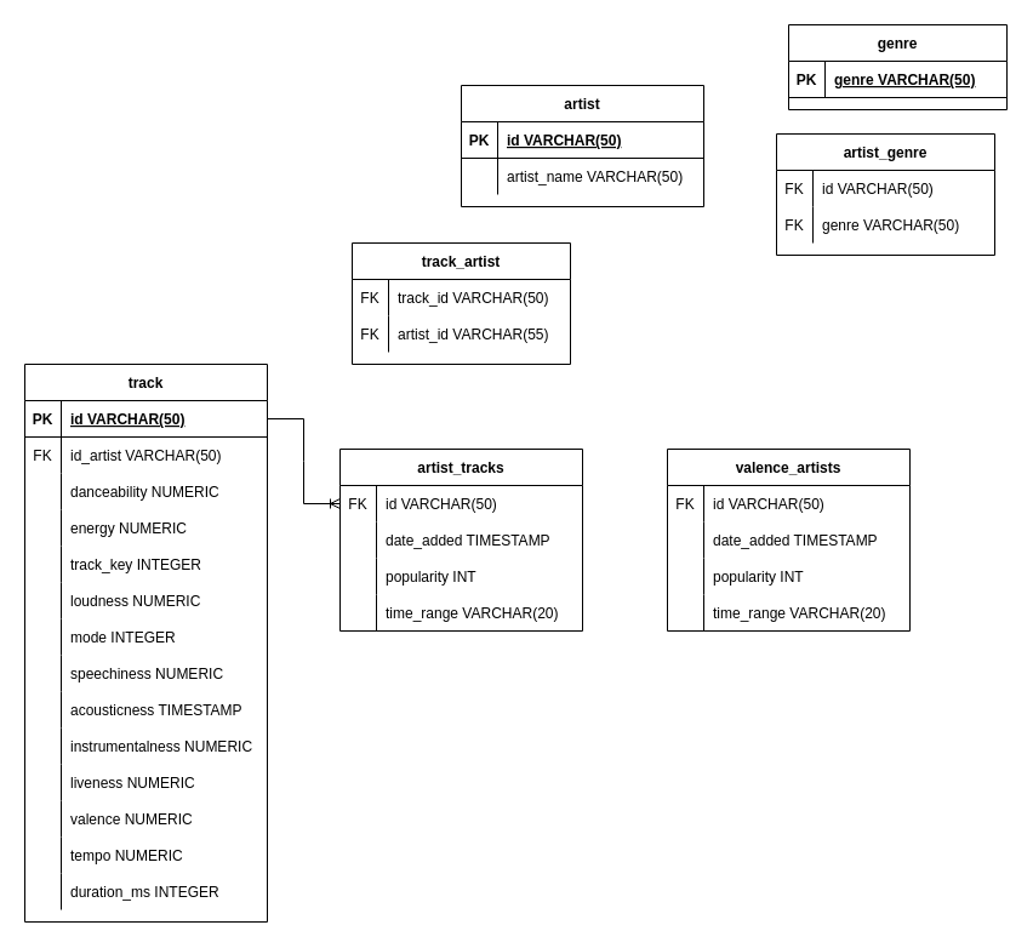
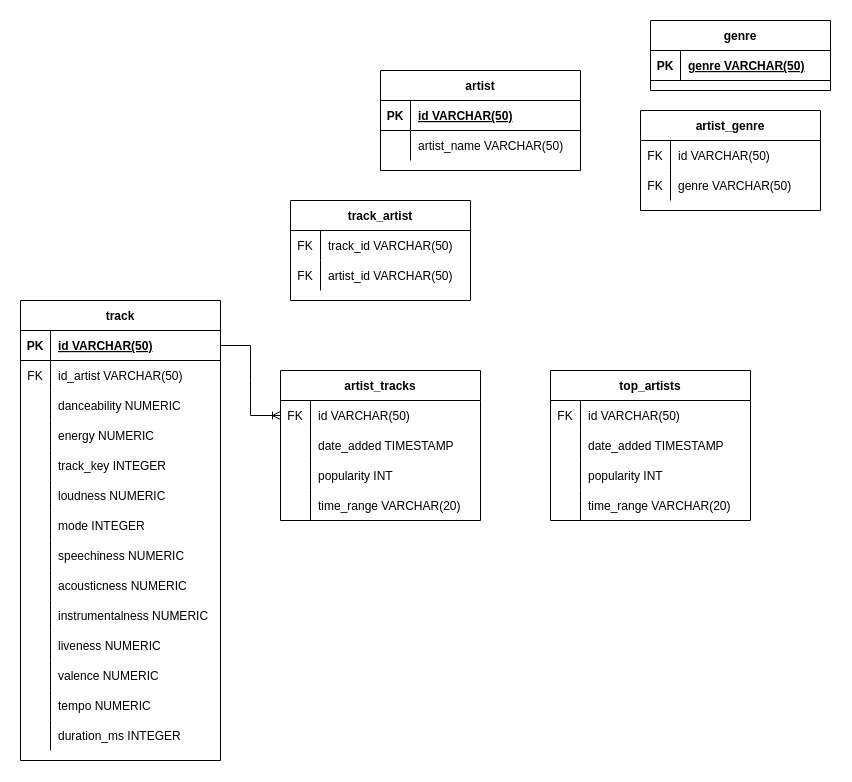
- <mxCell id="84" value="artist_id VARCHAR(55)" style="shape=partialRectangle;connectable=0;fillColor=none;top=0;left=0;bottom=0;right=0;align=left;spacingLeft=6;fontStyle=0;overflow=hidden;" vertex="1" parent="82"><mxGeometry x="30" width="150" height="30" as="geometry"><mxRectangle width="150" height="30" as="alternateBounds" /></mxGeometry></mxCell>
+ <mxCell id="84" value="artist_id VARCHAR(50)" style="shape=partialRectangle;connectable=0;fillColor=none;top=0;left=0;bottom=0;right=0;align=left;spacingLeft=6;fontStyle=0;overflow=hidden;" vertex="1" parent="82"><mxGeometry x="30" width="150" height="30" as="geometry"><mxRectangle width="150" height="30" as="alternateBounds" /></mxGeometry></mxCell>
- <mxCell id="15" value="valence_artists" style="shape=table;startSize=30;container=1;collapsible=1;childLayout=tableLayout;fixedRows=1;rowLines=0;fontStyle=1;align=center;resizeLast=1;" vertex="1" parent="1"><mxGeometry x="550" y="370" width="200" height="150" as="geometry" /></mxCell>
+ <mxCell id="15" value="top_artists" style="shape=table;startSize=30;container=1;collapsible=1;childLayout=tableLayout;fixedRows=1;rowLines=0;fontStyle=1;align=center;resizeLast=1;" vertex="1" parent="1"><mxGeometry x="550" y="370" width="200" height="150" as="geometry" /></mxCell>
- <mxCell id="62" value="acousticness TIMESTAMP" style="shape=partialRectangle;connectable=0;fillColor=none;top=0;left=0;bottom=0;right=0;align=left;spacingLeft=6;overflow=hidden;" vertex="1" parent="60"><mxGeometry x="30" width="170" height="30" as="geometry"><mxRectangle width="170" height="30" as="alternateBounds" /></mxGeometry></mxCell>
+ <mxCell id="62" value="acousticness NUMERIC" style="shape=partialRectangle;connectable=0;fillColor=none;top=0;left=0;bottom=0;right=0;align=left;spacingLeft=6;overflow=hidden;" vertex="1" parent="60"><mxGeometry x="30" width="170" height="30" as="geometry"><mxRectangle width="170" height="30" as="alternateBounds" /></mxGeometry></mxCell>
